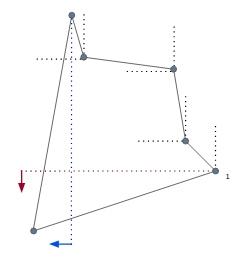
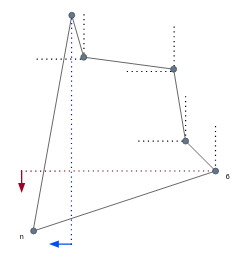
- <mxCell id="19" value="1" style="text;html=1;align=center;verticalAlign=middle;resizable=0;points=[];autosize=1;strokeColor=none;fillColor=none;" parent="1" vertex="1"><mxGeometry x="363.67" y="280" width="30" height="30" as="geometry" /></mxCell>
+ <mxCell id="19" value="6" style="text;html=1;align=center;verticalAlign=middle;resizable=0;points=[];autosize=1;strokeColor=none;fillColor=none;" parent="1" vertex="1"><mxGeometry x="363.67" y="280" width="30" height="30" as="geometry" /></mxCell>
+ <mxCell id="25" value="n" style="text;html=1;align=center;verticalAlign=middle;resizable=0;points=[];autosize=1;strokeColor=none;fillColor=none;" vertex="1" parent="1"><mxGeometry x="20" y="380" width="30" height="30" as="geometry" /></mxCell>
